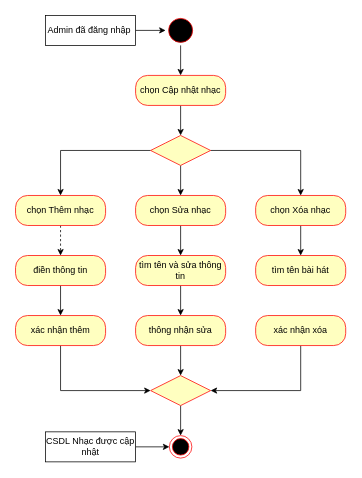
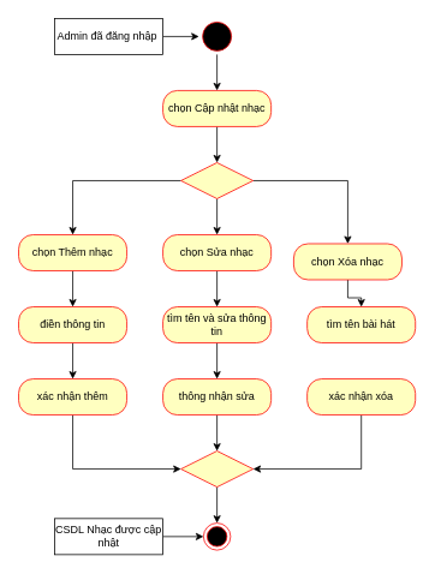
- <mxCell id="17" value="chọn Xóa nhạc" style="rounded=1;whiteSpace=wrap;html=1;arcSize=40;fontColor=#000000;fillColor=#ffffc0;strokeColor=#ff0000;" vertex="1" parent="1"><mxGeometry x="340" y="260" width="120" height="40" as="geometry" /></mxCell>
+ <mxCell id="17" value="chọn Xóa nhạc" style="rounded=1;whiteSpace=wrap;html=1;arcSize=40;fontColor=#000000;fillColor=#ffffc0;strokeColor=#ff0000;" vertex="1" parent="1"><mxGeometry x="325" y="270" width="120" height="40" as="geometry" /></mxCell>
- <mxCell id="12" value="" style="edgeStyle=orthogonalEdgeStyle;rounded=0;orthogonalLoop=1;jettySize=auto;html=1;dashed=1;" edge="1" parent="1" source="13" target="19"><mxGeometry relative="1" as="geometry" /></mxCell>
+ <mxCell id="12" value="" style="edgeStyle=orthogonalEdgeStyle;rounded=0;orthogonalLoop=1;jettySize=auto;html=1;" edge="1" parent="1" source="13" target="19"><mxGeometry relative="1" as="geometry" /></mxCell>
